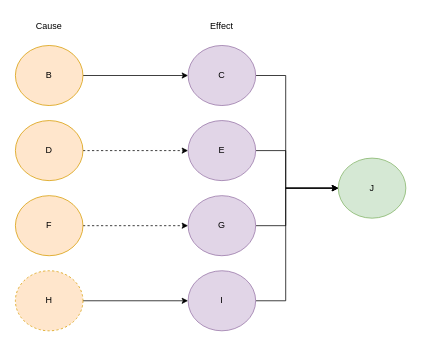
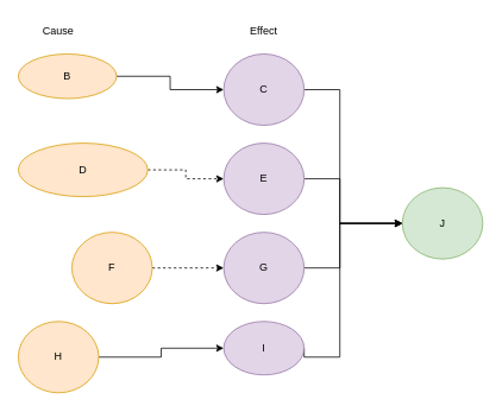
- <mxCell id="3" value="B" style="ellipse;whiteSpace=wrap;html=1;fillColor=#ffe6cc;strokeColor=#d79b00;" vertex="1" parent="1"><mxGeometry x="20" y="60" width="90" height="80" as="geometry" /></mxCell>
+ <mxCell id="3" value="B" style="ellipse;whiteSpace=wrap;html=1;fillColor=#ffe6cc;strokeColor=#d79b00;" vertex="1" parent="1"><mxGeometry x="20" y="60" width="110" height="50" as="geometry" /></mxCell>
- <mxCell id="5" value="D" style="ellipse;whiteSpace=wrap;html=1;fillColor=#ffe6cc;strokeColor=#d79b00;" vertex="1" parent="1"><mxGeometry x="20" y="160" width="90" height="80" as="geometry" /></mxCell>
+ <mxCell id="5" value="D" style="ellipse;whiteSpace=wrap;html=1;fillColor=#ffe6cc;strokeColor=#d79b00;" vertex="1" parent="1"><mxGeometry x="20" y="160" width="145" height="60" as="geometry" /></mxCell>
- <mxCell id="7" value="F" style="ellipse;whiteSpace=wrap;html=1;fillColor=#ffe6cc;strokeColor=#d79b00;" vertex="1" parent="1"><mxGeometry x="20" y="260" width="90" height="80" as="geometry" /></mxCell>
+ <mxCell id="7" value="F" style="ellipse;whiteSpace=wrap;html=1;fillColor=#ffe6cc;strokeColor=#d79b00;" vertex="1" parent="1"><mxGeometry x="80" y="260" width="90" height="80" as="geometry" /></mxCell>
- <mxCell id="9" value="H" style="ellipse;whiteSpace=wrap;html=1;fillColor=#ffe6cc;strokeColor=#d79b00;dashed=1;" vertex="1" parent="1"><mxGeometry x="20" y="360" width="90" height="80" as="geometry" /></mxCell>
+ <mxCell id="9" value="H" style="ellipse;whiteSpace=wrap;html=1;fillColor=#ffe6cc;strokeColor=#d79b00;" vertex="1" parent="1"><mxGeometry x="20" y="360" width="90" height="80" as="geometry" /></mxCell>
- <mxCell id="17" value="I" style="ellipse;whiteSpace=wrap;html=1;fillColor=#e1d5e7;strokeColor=#9673a6;" vertex="1" parent="1"><mxGeometry x="250" y="360" width="90" height="80" as="geometry" /></mxCell>
+ <mxCell id="17" value="I" style="ellipse;whiteSpace=wrap;html=1;fillColor=#e1d5e7;strokeColor=#9673a6;" vertex="1" parent="1"><mxGeometry x="250" y="360" width="90" height="60" as="geometry" /></mxCell>
